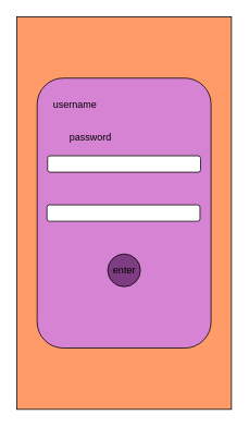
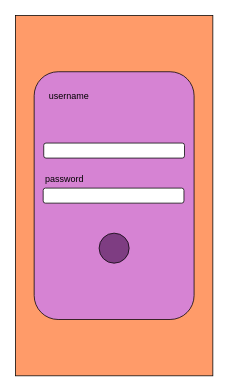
- <mxCell id="9" value="password" style="text;html=1;strokeColor=none;fillColor=none;align=left;verticalAlign=middle;whiteSpace=wrap;rounded=0;" vertex="1" parent="1"><mxGeometry x="82.75" y="155" width="115" height="25" as="geometry" /></mxCell>
+ <mxCell id="9" value="password" style="text;html=1;strokeColor=none;fillColor=none;align=left;verticalAlign=middle;whiteSpace=wrap;rounded=0;" vertex="1" parent="1"><mxGeometry x="57.75" y="225" width="115" height="25" as="geometry" /></mxCell>
- <mxCell id="7" value="&lt;font style=&quot;font-size: 12px&quot;&gt;enter&lt;/font&gt;" style="text;html=1;strokeColor=none;fillColor=none;align=center;verticalAlign=middle;whiteSpace=wrap;rounded=0;" vertex="1" parent="1"><mxGeometry x="141.5" y="320" width="20" height="20" as="geometry" /></mxCell>
